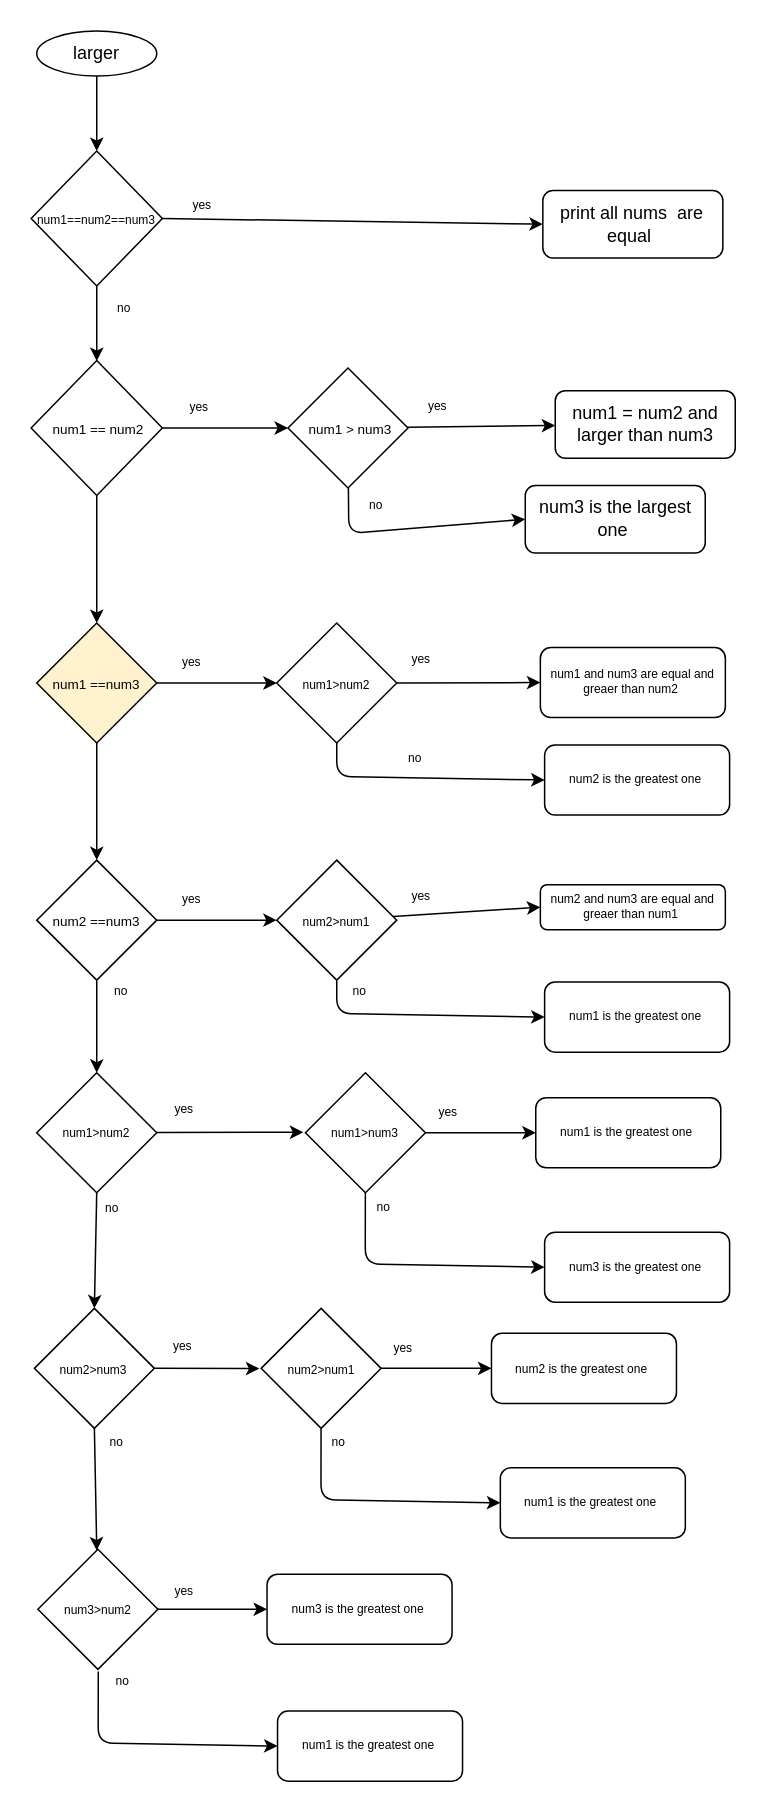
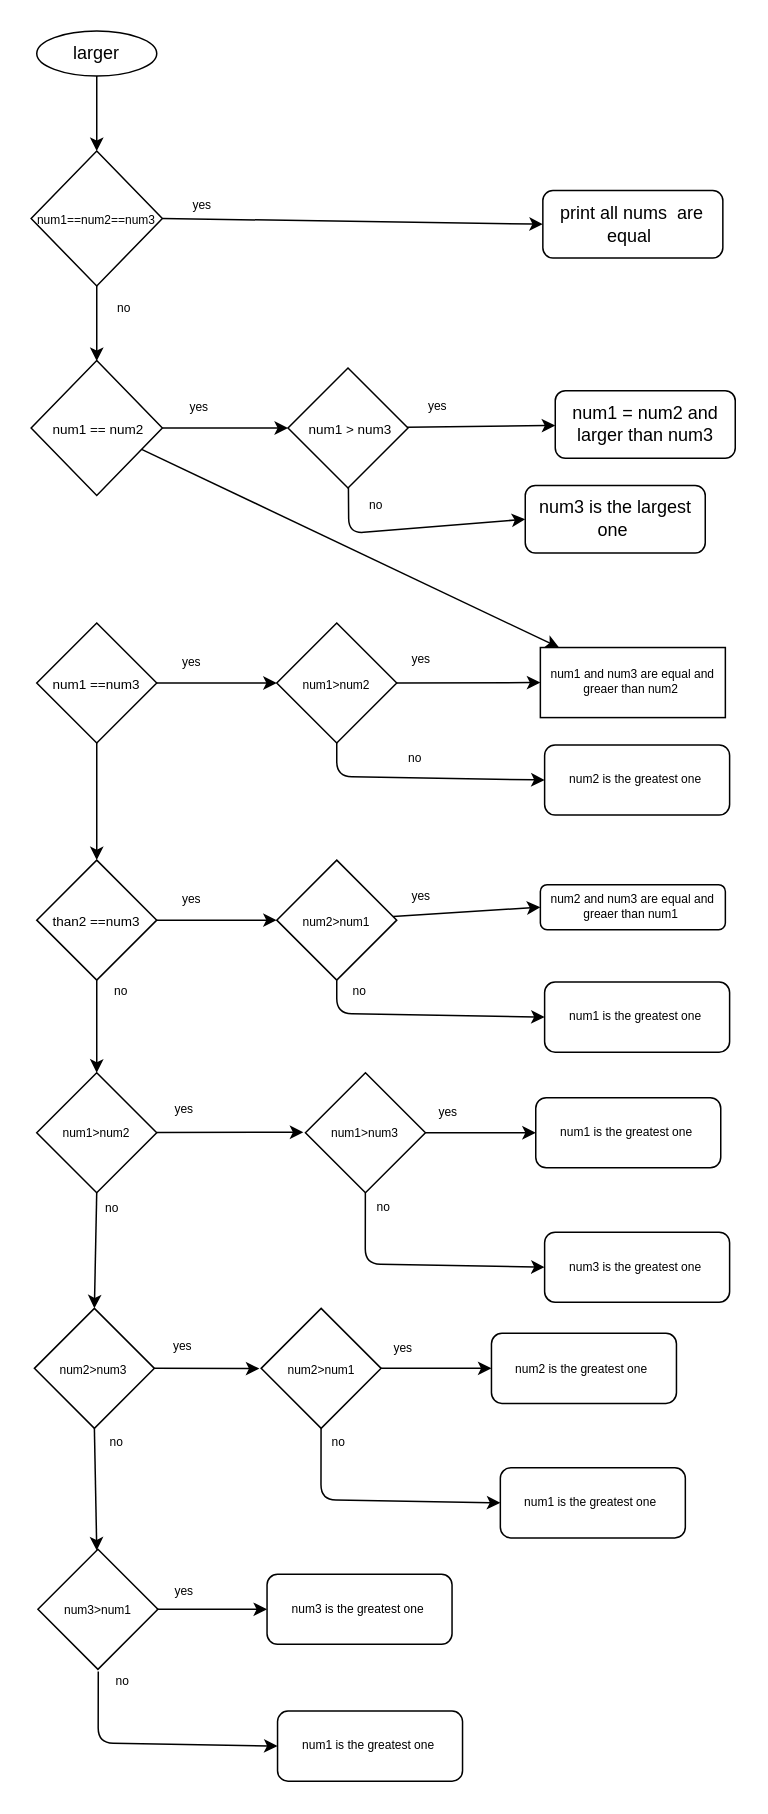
- <mxCell id="9" value="" style="edgeStyle=none;html=1;fontSize=8;" edge="1" parent="1" source="10" target="23"><mxGeometry relative="1" as="geometry" /></mxCell>
+ <mxCell id="9" value="" style="edgeStyle=none;html=1;fontSize=8;" edge="1" parent="1" source="10" target="27"><mxGeometry relative="1" as="geometry" /></mxCell>
- <mxCell id="27" value="num1 and num3 are equal and greaer than num2&amp;nbsp;" style="rounded=1;whiteSpace=wrap;html=1;fontSize=8;" vertex="1" parent="1"><mxGeometry x="359.74" y="431.02" width="123.33" height="46.71" as="geometry" /></mxCell>
+ <mxCell id="27" value="num1 and num3 are equal and greaer than num2&amp;nbsp;" style="whiteSpace=wrap;html=1;fontSize=8;rounded=0;" vertex="1" parent="1"><mxGeometry x="359.74" y="431.02" width="123.33" height="46.71" as="geometry" /></mxCell>
- <mxCell id="23" value="&lt;font style=&quot;font-size: 9px;&quot;&gt;num1 ==num3&lt;/font&gt;" style="rhombus;whiteSpace=wrap;html=1;fillColor=#fff2cc;" vertex="1" parent="1"><mxGeometry x="24.001" y="414.681" width="80" height="80" as="geometry" /></mxCell>
+ <mxCell id="23" value="&lt;font style=&quot;font-size: 9px;&quot;&gt;num1 ==num3&lt;/font&gt;" style="rhombus;whiteSpace=wrap;html=1;" vertex="1" parent="1"><mxGeometry x="24.001" y="414.681" width="80" height="80" as="geometry" /></mxCell>
- <mxCell id="33" value="&lt;font style=&quot;font-size: 9px;&quot;&gt;num2 ==num3&lt;/font&gt;" style="rhombus;whiteSpace=wrap;html=1;" vertex="1" parent="1"><mxGeometry x="24.002" y="572.752" width="80" height="80" as="geometry" /></mxCell>
+ <mxCell id="33" value="&lt;font style=&quot;font-size: 9px;&quot;&gt;than2 ==num3&lt;/font&gt;" style="rhombus;whiteSpace=wrap;html=1;" vertex="1" parent="1"><mxGeometry x="24.002" y="572.752" width="80" height="80" as="geometry" /></mxCell>
- <mxCell id="67" value="&lt;font style=&quot;font-size: 8px;&quot;&gt;num3&amp;gt;num2&lt;/font&gt;" style="rhombus;whiteSpace=wrap;html=1;" vertex="1" parent="1"><mxGeometry x="24.785" y="1032.206" width="80" height="80" as="geometry" /></mxCell>
+ <mxCell id="67" value="&lt;font style=&quot;font-size: 8px;&quot;&gt;num3&amp;gt;num1&lt;/font&gt;" style="rhombus;whiteSpace=wrap;html=1;" vertex="1" parent="1"><mxGeometry x="24.785" y="1032.206" width="80" height="80" as="geometry" /></mxCell>
